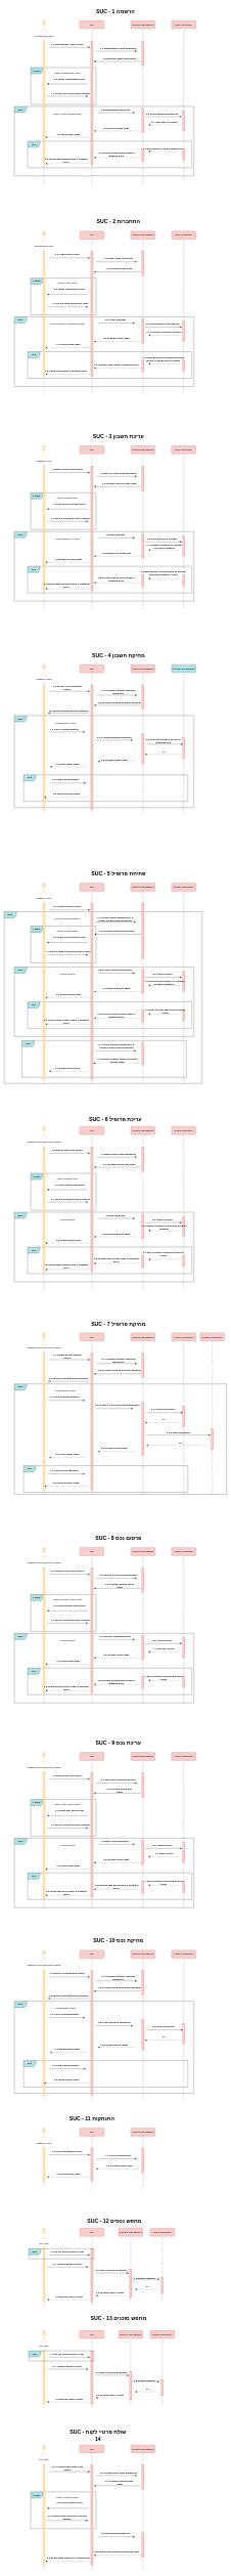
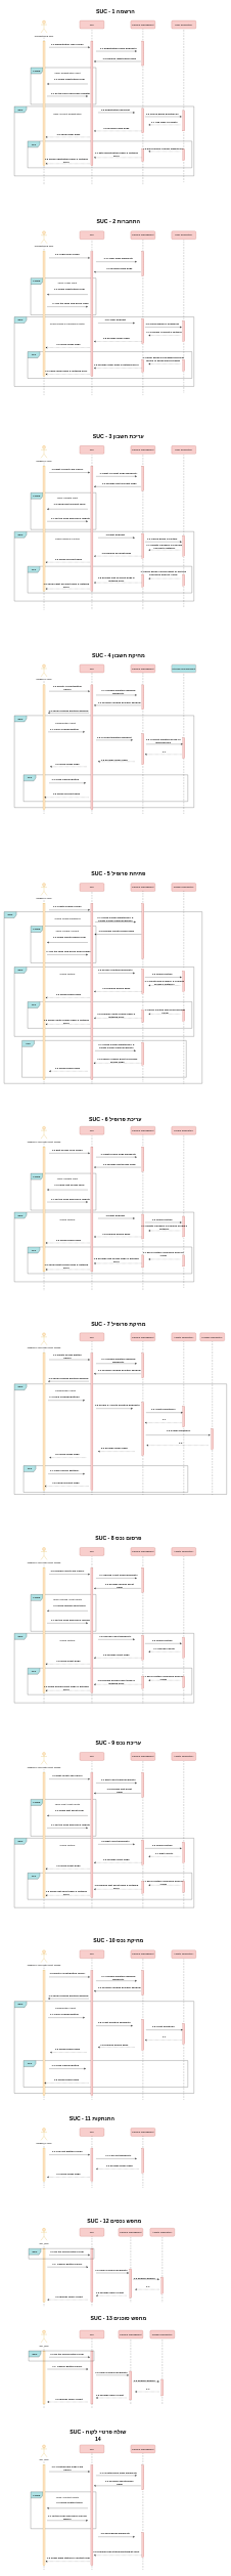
- <mxCell id="52" value="&lt;font style=&quot;font-size: 12px&quot;&gt;&lt;b style=&quot;font-size: 12px&quot;&gt;1.7 provide registeration page &amp;amp; detailed error&lt;/b&gt;&lt;/font&gt;" style="text;html=1;strokeColor=none;fillColor=none;align=center;verticalAlign=middle;whiteSpace=wrap;rounded=0;shadow=0;glass=0;sketch=0;fontSize=12;" parent="1" vertex="1"><mxGeometry x="455" y="740" width="230" height="10" as="geometry" /></mxCell>
+ <mxCell id="52" value="&lt;font style=&quot;font-size: 12px&quot;&gt;&lt;b style=&quot;font-size: 12px&quot;&gt;1.7 with registeration page &amp;amp; detailed error&lt;/b&gt;&lt;/font&gt;" style="text;html=1;strokeColor=none;fillColor=none;align=center;verticalAlign=middle;whiteSpace=wrap;rounded=0;shadow=0;glass=0;sketch=0;fontSize=12;" parent="1" vertex="1"><mxGeometry x="455" y="740" width="230" height="10" as="geometry" /></mxCell>
- <mxCell id="219" value="Verify Profile Inputs" style="text;html=1;strokeColor=none;fillColor=none;align=center;verticalAlign=middle;whiteSpace=wrap;rounded=0;shadow=0;glass=0;sketch=0;fontSize=12;" parent="1" vertex="1"><mxGeometry x="230" y="4540" width="200" height="10" as="geometry" /></mxCell>
+ <mxCell id="219" value="Verify Profile Account" style="text;html=1;strokeColor=none;fillColor=none;align=center;verticalAlign=middle;whiteSpace=wrap;rounded=0;shadow=0;glass=0;sketch=0;fontSize=12;" parent="1" vertex="1"><mxGeometry x="230" y="4540" width="200" height="10" as="geometry" /></mxCell>
- <mxCell id="351" value="&lt;b&gt;1.8 Profile Deletion()&lt;/b&gt;" style="text;html=1;strokeColor=none;fillColor=none;align=center;verticalAlign=middle;whiteSpace=wrap;rounded=0;shadow=0;glass=0;sketch=0;fontSize=12;" parent="1" vertex="1"><mxGeometry x="760" y="6990" width="230" height="20" as="geometry" /></mxCell>
+ <mxCell id="351" value="&lt;b&gt;1.8 Profile Deletion()&lt;/b&gt;" style="text;html=1;strokeColor=none;fillColor=none;align=center;verticalAlign=middle;whiteSpace=wrap;rounded=0;shadow=0;glass=0;sketch=0;fontSize=12;" parent="1" vertex="1"><mxGeometry x="760" y="6980" width="230" height="20" as="geometry" /></mxCell>
